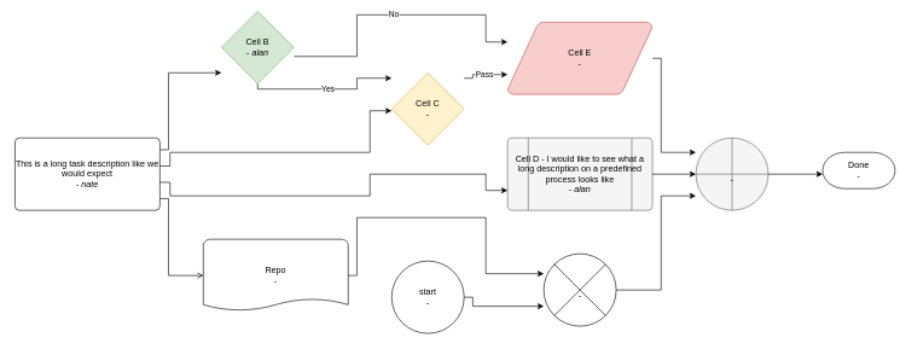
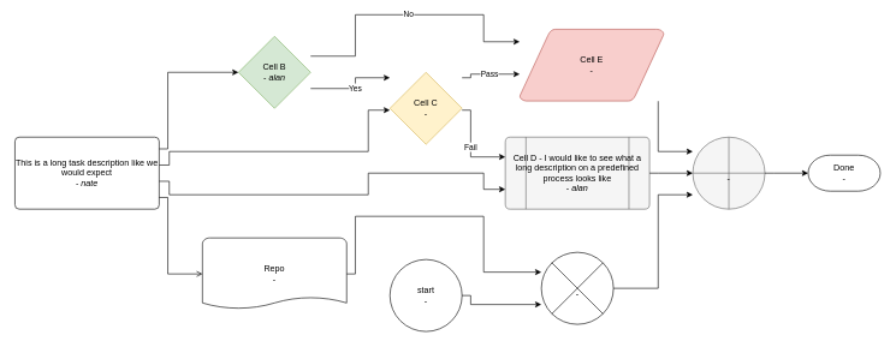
- <mxCell id="3" value="Cell B&lt;br&gt;&lt;b&gt;&lt;/b&gt; - &lt;i&gt;alan&lt;/i&gt;" style="whiteSpace=wrap;shape=mxgraph.flowchart.decision;fillColor=#d5e8d4;strokeColor=#82b366;html=1;" parent="1" vertex="1"><mxGeometry x="305" y="15" width="100" height="100" as="geometry" /></mxCell>
+ <mxCell id="3" value="Cell B&lt;br&gt;&lt;b&gt;&lt;/b&gt; - &lt;i&gt;alan&lt;/i&gt;" style="whiteSpace=wrap;shape=mxgraph.flowchart.decision;fillColor=#d5e8d4;strokeColor=#82b366;html=1;" parent="1" vertex="1"><mxGeometry x="330" y="50" width="100" height="100" as="geometry" /></mxCell>
- <mxCell id="6" value="Cell E&lt;br&gt;&lt;b&gt;&lt;/b&gt; - &lt;i&gt;&lt;/i&gt;" style="whiteSpace=wrap;shape=mxgraph.flowchart.data;fillColor=#f8cecc;strokeColor=#b85450;html=1;" parent="1" vertex="1"><mxGeometry x="700" y="30" width="200" height="100" as="geometry" /></mxCell>
+ <mxCell id="6" value="Cell E&lt;br&gt;&lt;b&gt;&lt;/b&gt; - &lt;i&gt;&lt;/i&gt;" style="whiteSpace=wrap;shape=mxgraph.flowchart.data;fillColor=#f8cecc;strokeColor=#b85450;html=1;" parent="1" vertex="1"><mxGeometry x="720" y="40" width="200" height="100" as="geometry" /></mxCell>
+ <mxCell id="25" value="Fail" style="edgeStyle=orthogonalEdgeStyle;rounded=0;orthogonalLoop=1;jettySize=auto;html=1;" parent="1" source="4" target="5" edge="1"><mxGeometry relative="1" as="geometry"><Array as="points"><mxPoint x="652" y="152.5" /><mxPoint x="688" y="217.5" /></Array></mxGeometry></mxCell>
- <mxCell id="8" value="Done&lt;br&gt;&lt;b&gt;&lt;/b&gt; - &lt;i&gt;&lt;/i&gt;" style="whiteSpace=wrap;shape=mxgraph.flowchart.terminator;html=1;" parent="1" vertex="1"><mxGeometry x="1135" y="210" width="100" height="50" as="geometry" /></mxCell>
+ <mxCell id="8" value="Done&lt;br&gt;&lt;b&gt;&lt;/b&gt; - &lt;i&gt;&lt;/i&gt;" style="whiteSpace=wrap;shape=mxgraph.flowchart.terminator;html=1;" parent="1" vertex="1"><mxGeometry x="1120" y="215" width="100" height="50" as="geometry" /></mxCell>
